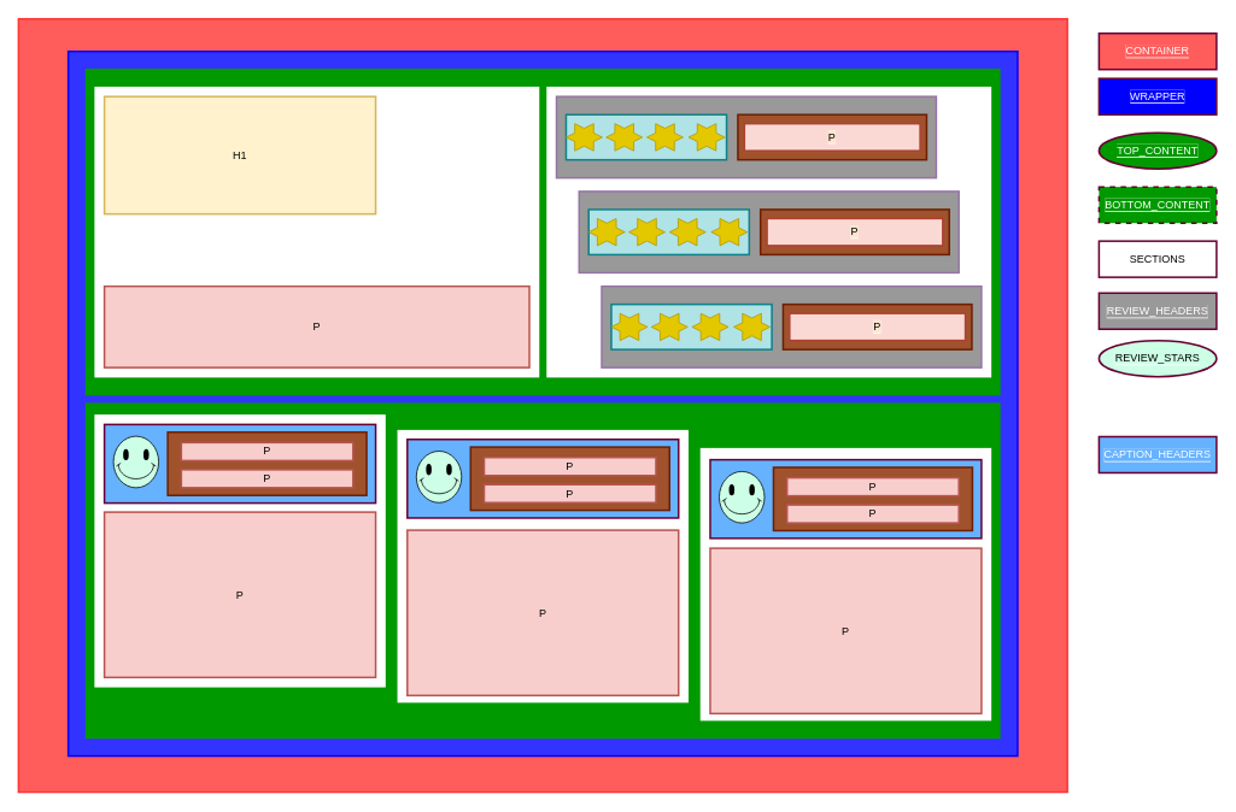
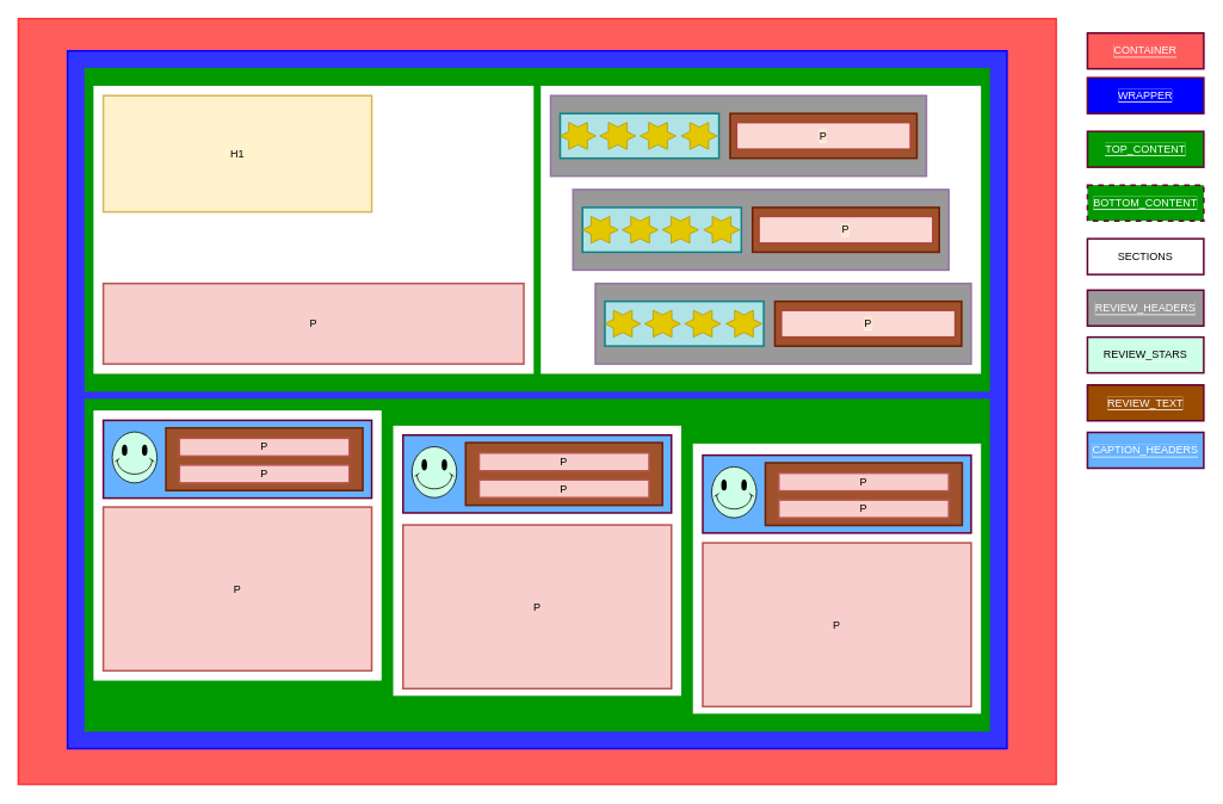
- <mxCell id="19" value="&lt;font color=&quot;#ffffff&quot; style=&quot;background-color: rgb(0 , 153 , 0)&quot;&gt;TOP_CONTENT&lt;/font&gt;" style="ellipse;whiteSpace=wrap;html=1;labelBackgroundColor=#ffffff;strokeColor=#660033;strokeWidth=2;fontColor=#000000;fillColor=#009900;" parent="1" vertex="1"><mxGeometry x="1215" y="146" width="130" height="40" as="geometry" /></mxCell>
+ <mxCell id="19" value="&lt;font color=&quot;#ffffff&quot; style=&quot;background-color: rgb(0 , 153 , 0)&quot;&gt;TOP_CONTENT&lt;/font&gt;" style="rounded=0;whiteSpace=wrap;html=1;labelBackgroundColor=#ffffff;strokeColor=#660033;strokeWidth=2;fontColor=#000000;fillColor=#009900;" parent="1" vertex="1"><mxGeometry x="1215" y="146" width="130" height="40" as="geometry" /></mxCell>
- <mxCell id="33" value="&lt;font style=&quot;background-color: rgb(204 , 255 , 230)&quot;&gt;REVIEW_STARS&lt;/font&gt;" style="ellipse;whiteSpace=wrap;html=1;labelBackgroundColor=#ffffff;strokeColor=#660033;strokeWidth=2;fontColor=#000000;fillColor=#CCFFE6;" vertex="1" parent="1"><mxGeometry x="1215" y="376" width="130" height="40" as="geometry" /></mxCell>
+ <mxCell id="33" value="&lt;font style=&quot;background-color: rgb(204 , 255 , 230)&quot;&gt;REVIEW_STARS&lt;/font&gt;" style="rounded=0;whiteSpace=wrap;html=1;labelBackgroundColor=#ffffff;strokeColor=#660033;strokeWidth=2;fontColor=#000000;fillColor=#CCFFE6;" vertex="1" parent="1"><mxGeometry x="1215" y="376" width="130" height="40" as="geometry" /></mxCell>
+ <mxCell id="28" value="&lt;font color=&quot;#ffffff&quot; style=&quot;background-color: rgb(153 , 76 , 0)&quot;&gt;REVIEW_TEXT&lt;/font&gt;" style="rounded=0;whiteSpace=wrap;html=1;labelBackgroundColor=#ffffff;strokeColor=#660033;strokeWidth=2;fontColor=#000000;fillColor=#994C00;" vertex="1" parent="1"><mxGeometry x="1215" y="429.5" width="130" height="40" as="geometry" /></mxCell>
